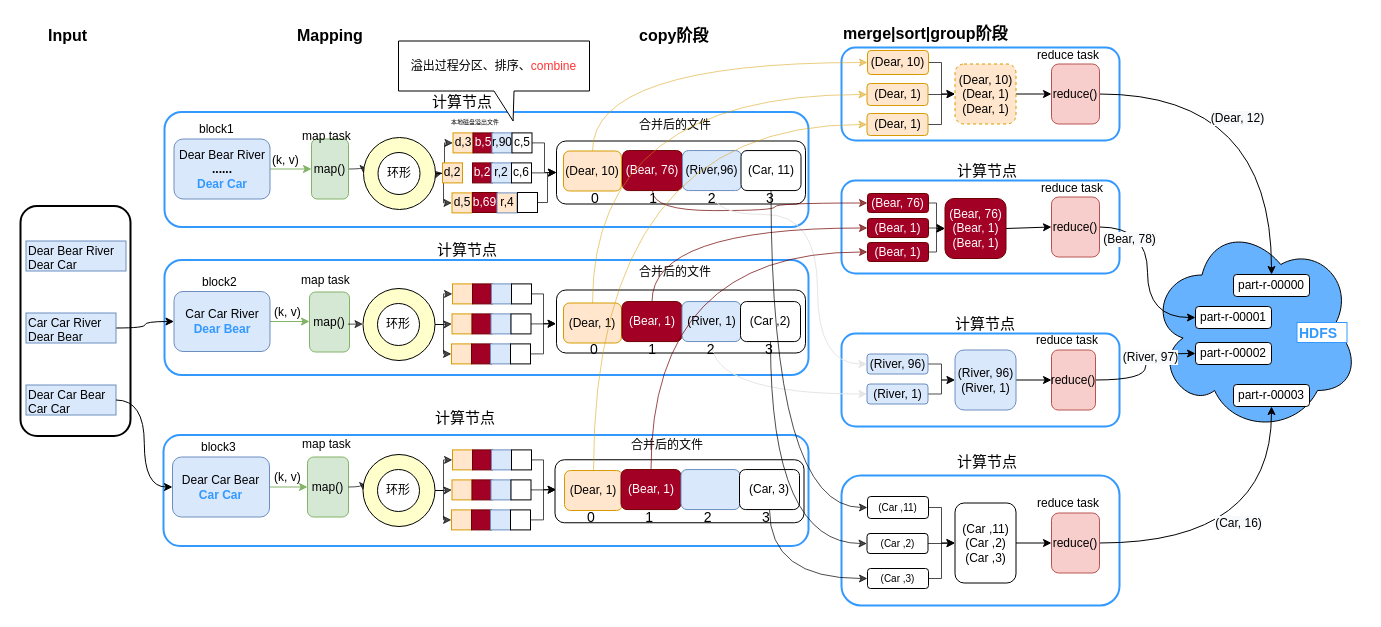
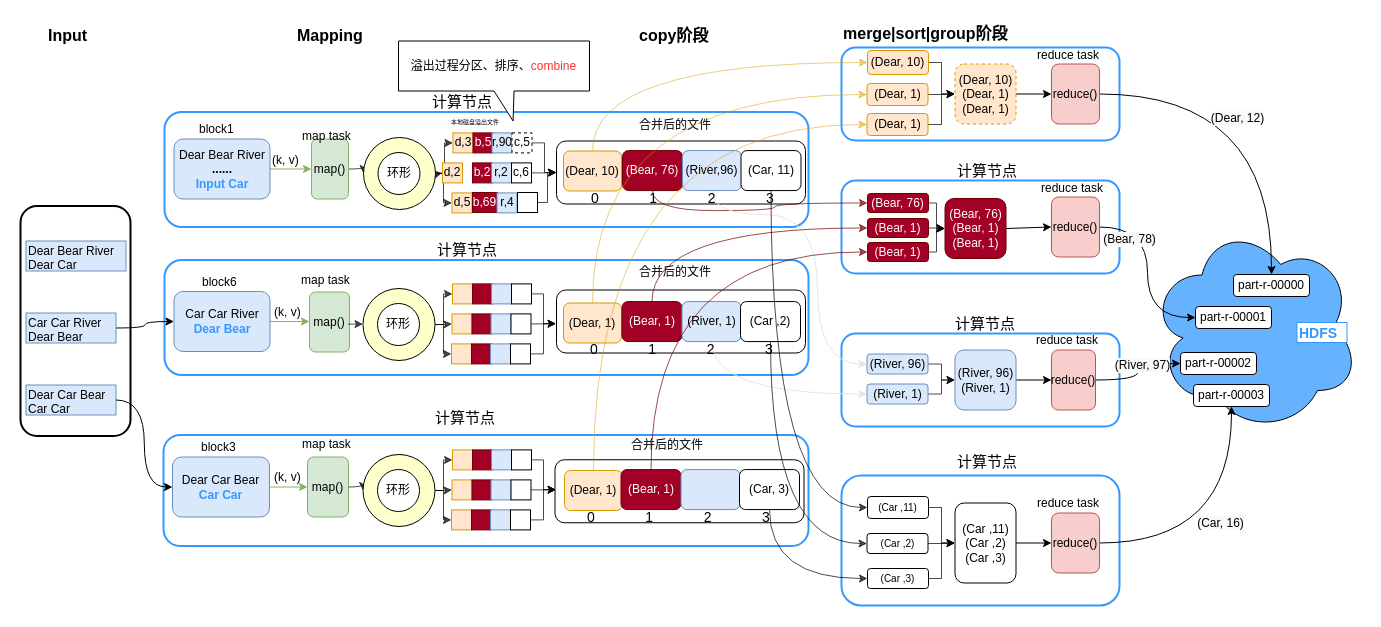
- <mxCell id="96" value="c,5" style="rounded=0;whiteSpace=wrap;html=1;fontSize=12;fontColor=#000000;" parent="1" vertex="1"><mxGeometry x="511.5" y="132.397" width="20" height="20" as="geometry" /></mxCell>
+ <mxCell id="96" value="c,5" style="rounded=0;whiteSpace=wrap;html=1;fontSize=12;fontColor=#000000;dashed=1;" parent="1" vertex="1"><mxGeometry x="511.5" y="132.397" width="20" height="20" as="geometry" /></mxCell>
- <mxCell id="13" value="&lt;span&gt;Dear Bear River&lt;br&gt;&lt;b&gt;......&lt;/b&gt;&lt;br&gt;&lt;/span&gt;&lt;span&gt;&lt;b&gt;&lt;font color=&quot;#3399ff&quot;&gt;Dear Car&lt;/font&gt;&lt;/b&gt;&lt;/span&gt;" style="rounded=1;whiteSpace=wrap;html=1;fillColor=#dae8fc;strokeColor=#6c8ebf;" parent="1" vertex="1"><mxGeometry x="173.5" y="138.5" width="96" height="60" as="geometry" /></mxCell>
+ <mxCell id="13" value="&lt;span&gt;Dear Bear River&lt;br&gt;&lt;b&gt;......&lt;/b&gt;&lt;br&gt;&lt;/span&gt;&lt;span&gt;&lt;b&gt;&lt;font color=&quot;#3399ff&quot;&gt;Input Car&lt;/font&gt;&lt;/b&gt;&lt;/span&gt;" style="rounded=1;whiteSpace=wrap;html=1;fillColor=#dae8fc;strokeColor=#6c8ebf;" parent="1" vertex="1"><mxGeometry x="173.5" y="138.5" width="96" height="60" as="geometry" /></mxCell>
- <mxCell id="104" value="r,4" style="rounded=0;whiteSpace=wrap;html=1;fontSize=12;fillColor=#ffe6cc;strokeColor=#6c8ebf;" parent="1" vertex="1"><mxGeometry x="496.5" y="192.397" width="20" height="20" as="geometry" /></mxCell>
+ <mxCell id="104" value="r,4" style="rounded=0;whiteSpace=wrap;html=1;fontSize=12;fillColor=#dae8fc;strokeColor=#6c8ebf;" parent="1" vertex="1"><mxGeometry x="496.5" y="192.397" width="20" height="20" as="geometry" /></mxCell>
- <mxCell id="35" value="block2" style="text;html=1;resizable=0;points=[];autosize=1;align=left;verticalAlign=top;spacingTop=-4;" parent="1" vertex="1"><mxGeometry x="199.5" y="271.5" width="50" height="20" as="geometry" /></mxCell>
+ <mxCell id="35" value="block6" style="text;html=1;resizable=0;points=[];autosize=1;align=left;verticalAlign=top;spacingTop=-4;" parent="1" vertex="1"><mxGeometry x="199.5" y="271.5" width="50" height="20" as="geometry" /></mxCell>
- <mxCell id="188" value="part-r-00002" style="rounded=1;whiteSpace=wrap;html=1;" parent="1" vertex="1"><mxGeometry x="1195" y="342" width="76" height="22" as="geometry" /></mxCell>
+ <mxCell id="188" value="part-r-00002" style="rounded=1;whiteSpace=wrap;html=1;" parent="1" vertex="1"><mxGeometry x="1180" y="352" width="76" height="22" as="geometry" /></mxCell>
- <mxCell id="189" value="part-r-00003" style="rounded=1;whiteSpace=wrap;html=1;" parent="1" vertex="1"><mxGeometry x="1233" y="384" width="76" height="22" as="geometry" /></mxCell>
+ <mxCell id="189" value="part-r-00003" style="rounded=1;whiteSpace=wrap;html=1;" parent="1" vertex="1"><mxGeometry x="1193" y="384" width="76" height="22" as="geometry" /></mxCell>
